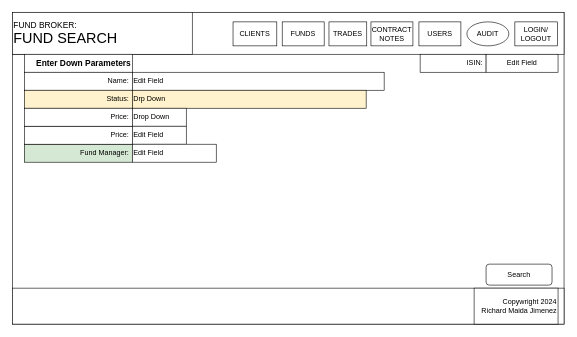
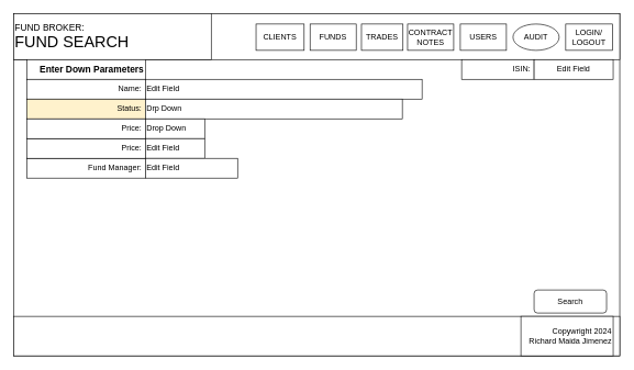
- <mxCell id="16" value="Drp Down" style="rounded=0;whiteSpace=wrap;html=1;align=left;fillColor=#fff2cc;" parent="1" vertex="1"><mxGeometry x="220" y="150" width="390" height="30" as="geometry" /></mxCell>
+ <mxCell id="16" value="Drp Down" style="rounded=0;whiteSpace=wrap;html=1;align=left;" parent="1" vertex="1"><mxGeometry x="220" y="150" width="390" height="30" as="geometry" /></mxCell>
- <mxCell id="12" value="Fund Manager:&amp;nbsp;" style="rounded=0;whiteSpace=wrap;html=1;align=right;fillColor=#d5e8d4;" parent="1" vertex="1"><mxGeometry x="40" y="240" width="180" height="30" as="geometry" /></mxCell>
+ <mxCell id="12" value="Fund Manager:&amp;nbsp;" style="rounded=0;whiteSpace=wrap;html=1;align=right;" parent="1" vertex="1"><mxGeometry x="40" y="240" width="180" height="30" as="geometry" /></mxCell>
